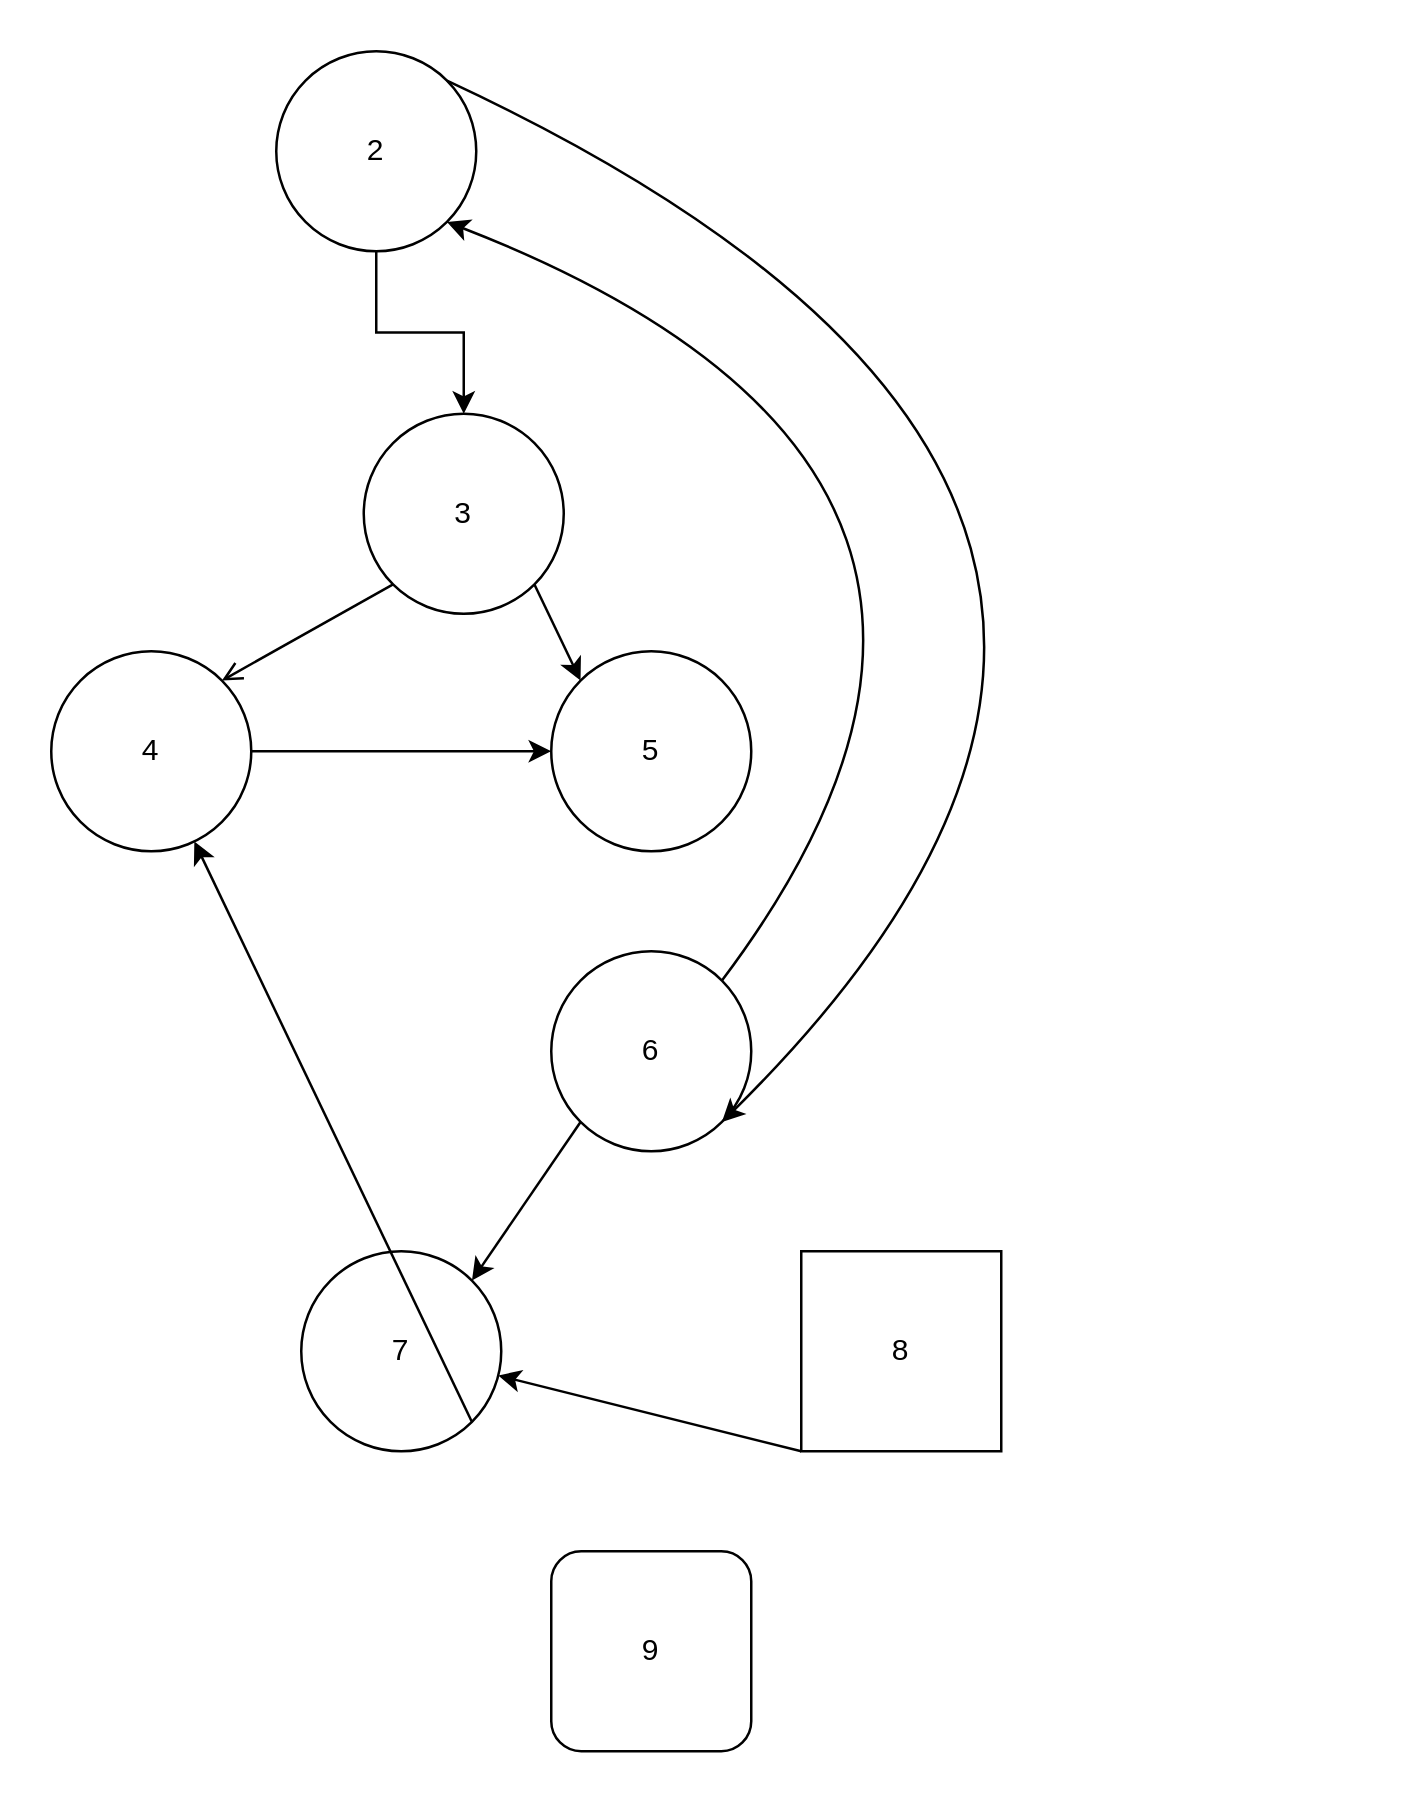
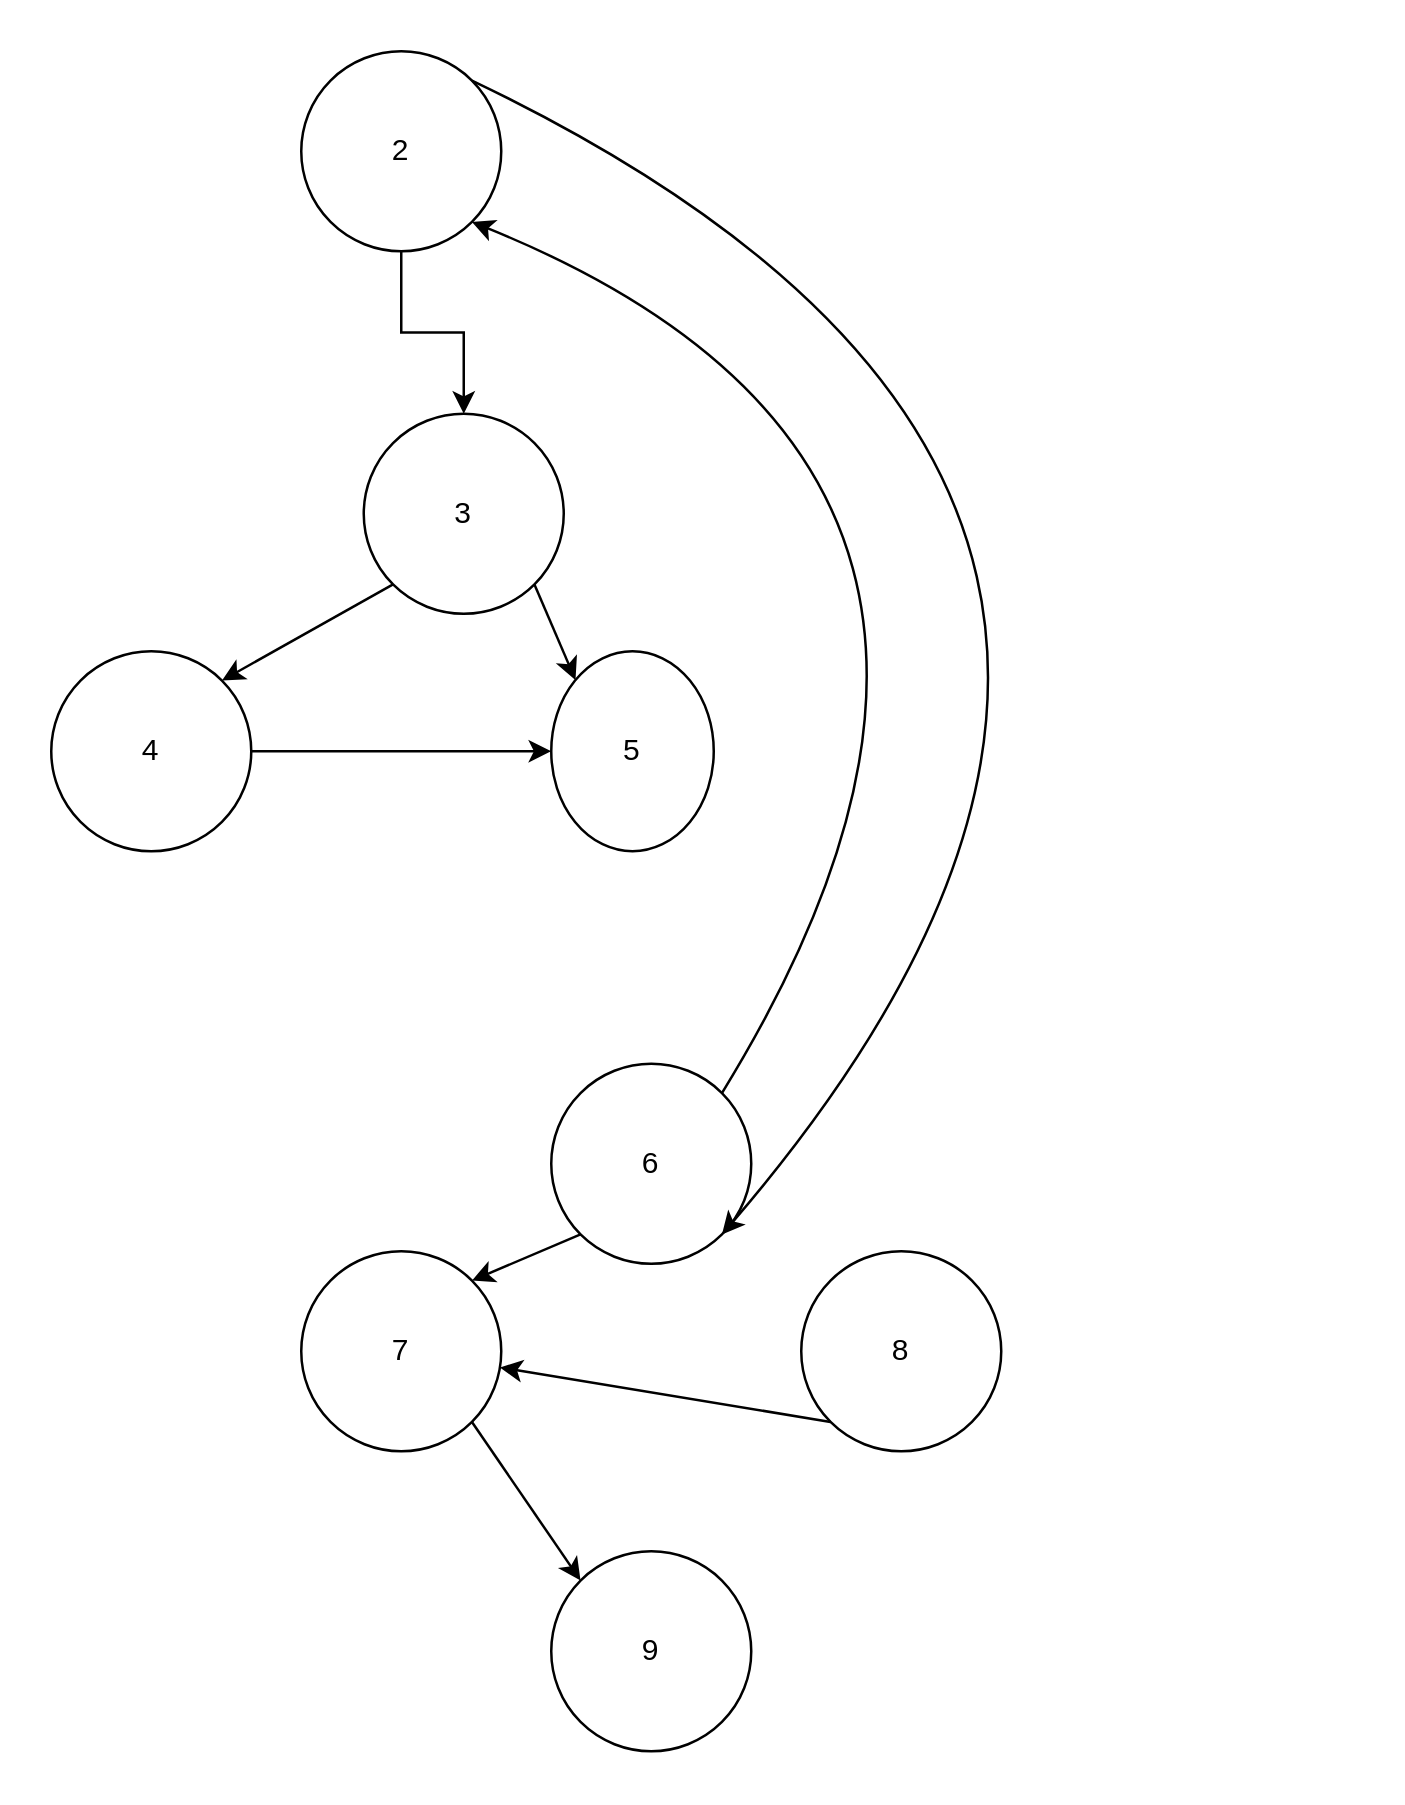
- <mxCell id="3" value="2" style="ellipse;whiteSpace=wrap;html=1;aspect=fixed;" vertex="1" parent="1"><mxGeometry x="110" y="20" width="80" height="80" as="geometry" /></mxCell>
+ <mxCell id="3" value="2" style="ellipse;whiteSpace=wrap;html=1;aspect=fixed;" vertex="1" parent="1"><mxGeometry x="120" y="20" width="80" height="80" as="geometry" /></mxCell>
- <mxCell id="7" value="" style="endArrow=open;html=1;rounded=0;exitX=0;exitY=1;exitDx=0;exitDy=0;entryX=1;entryY=0;entryDx=0;entryDy=0;" edge="1" parent="1" source="4" target="5"><mxGeometry width="50" height="50" relative="1" as="geometry"><mxPoint x="70" y="290" as="sourcePoint" /><mxPoint x="120" y="240" as="targetPoint" /></mxGeometry></mxCell>
+ <mxCell id="7" value="" style="endArrow=classic;html=1;rounded=0;exitX=0;exitY=1;exitDx=0;exitDy=0;entryX=1;entryY=0;entryDx=0;entryDy=0;" edge="1" parent="1" source="4" target="5"><mxGeometry width="50" height="50" relative="1" as="geometry"><mxPoint x="70" y="290" as="sourcePoint" /><mxPoint x="120" y="240" as="targetPoint" /></mxGeometry></mxCell>
- <mxCell id="6" value="5" style="ellipse;whiteSpace=wrap;html=1;aspect=fixed;" vertex="1" parent="1"><mxGeometry x="220" y="260" width="80" height="80" as="geometry" /></mxCell>
+ <mxCell id="6" value="5" style="ellipse;whiteSpace=wrap;html=1;aspect=fixed;" vertex="1" parent="1"><mxGeometry x="220" y="260" width="65" height="80" as="geometry" /></mxCell>
- <mxCell id="10" value="6" style="ellipse;whiteSpace=wrap;html=1;aspect=fixed;" vertex="1" parent="1"><mxGeometry x="220" y="380" width="80" height="80" as="geometry" /></mxCell>
+ <mxCell id="10" value="6" style="ellipse;whiteSpace=wrap;html=1;aspect=fixed;" vertex="1" parent="1"><mxGeometry x="220" y="425" width="80" height="80" as="geometry" /></mxCell>
- <mxCell id="15" value="" style="endArrow=classic;html=1;rounded=0;exitX=1;exitY=1;exitDx=0;exitDy=0;" edge="1" parent="1" source="11" target="5"><mxGeometry width="50" height="50" relative="1" as="geometry"><mxPoint x="110" y="690" as="sourcePoint" /><mxPoint x="160" y="640" as="targetPoint" /></mxGeometry></mxCell>
+ <mxCell id="15" value="" style="endArrow=classic;html=1;rounded=0;exitX=1;exitY=1;exitDx=0;exitDy=0;entryX=0;entryY=0;entryDx=0;entryDy=0;" edge="1" parent="1" source="11" target="14"><mxGeometry width="50" height="50" relative="1" as="geometry"><mxPoint x="110" y="690" as="sourcePoint" /><mxPoint x="160" y="640" as="targetPoint" /></mxGeometry></mxCell>
- <mxCell id="12" value="8" style="whiteSpace=wrap;html=1;aspect=fixed;rounded=0;" vertex="1" parent="1"><mxGeometry x="320" y="500" width="80" height="80" as="geometry" /></mxCell>
+ <mxCell id="12" value="8" style="ellipse;whiteSpace=wrap;html=1;aspect=fixed;" vertex="1" parent="1"><mxGeometry x="320" y="500" width="80" height="80" as="geometry" /></mxCell>
- <mxCell id="14" value="9" style="whiteSpace=wrap;html=1;aspect=fixed;rounded=1;" vertex="1" parent="1"><mxGeometry x="220" y="620" width="80" height="80" as="geometry" /></mxCell>
+ <mxCell id="14" value="9" style="ellipse;whiteSpace=wrap;html=1;aspect=fixed;" vertex="1" parent="1"><mxGeometry x="220" y="620" width="80" height="80" as="geometry" /></mxCell>
